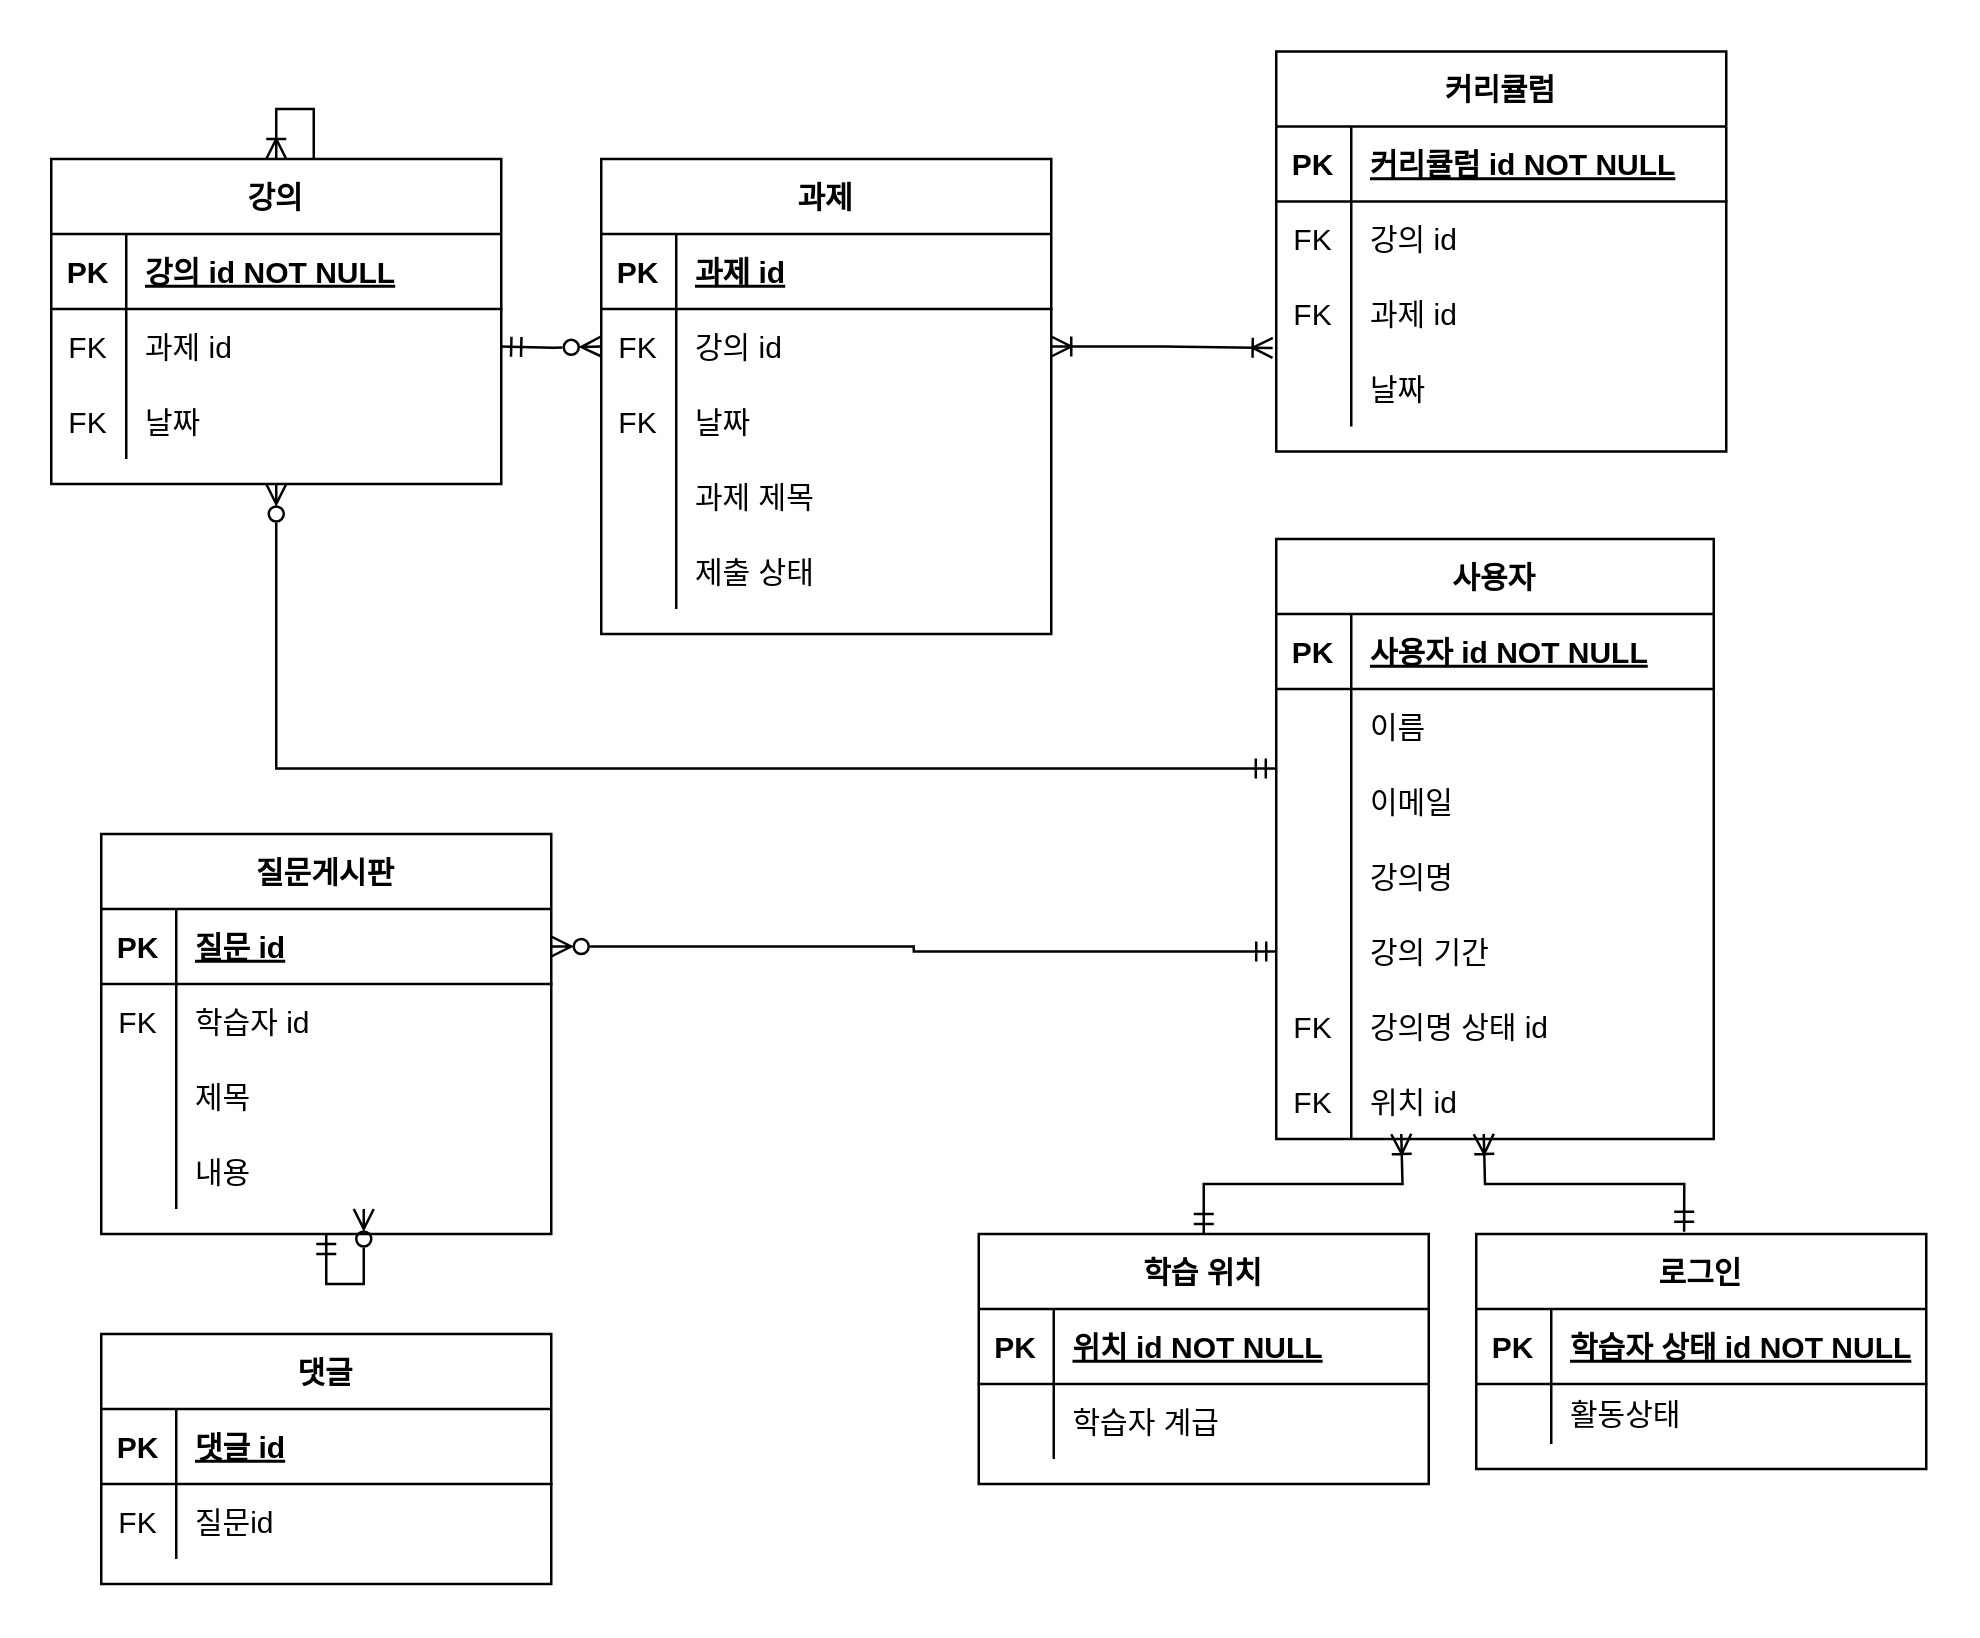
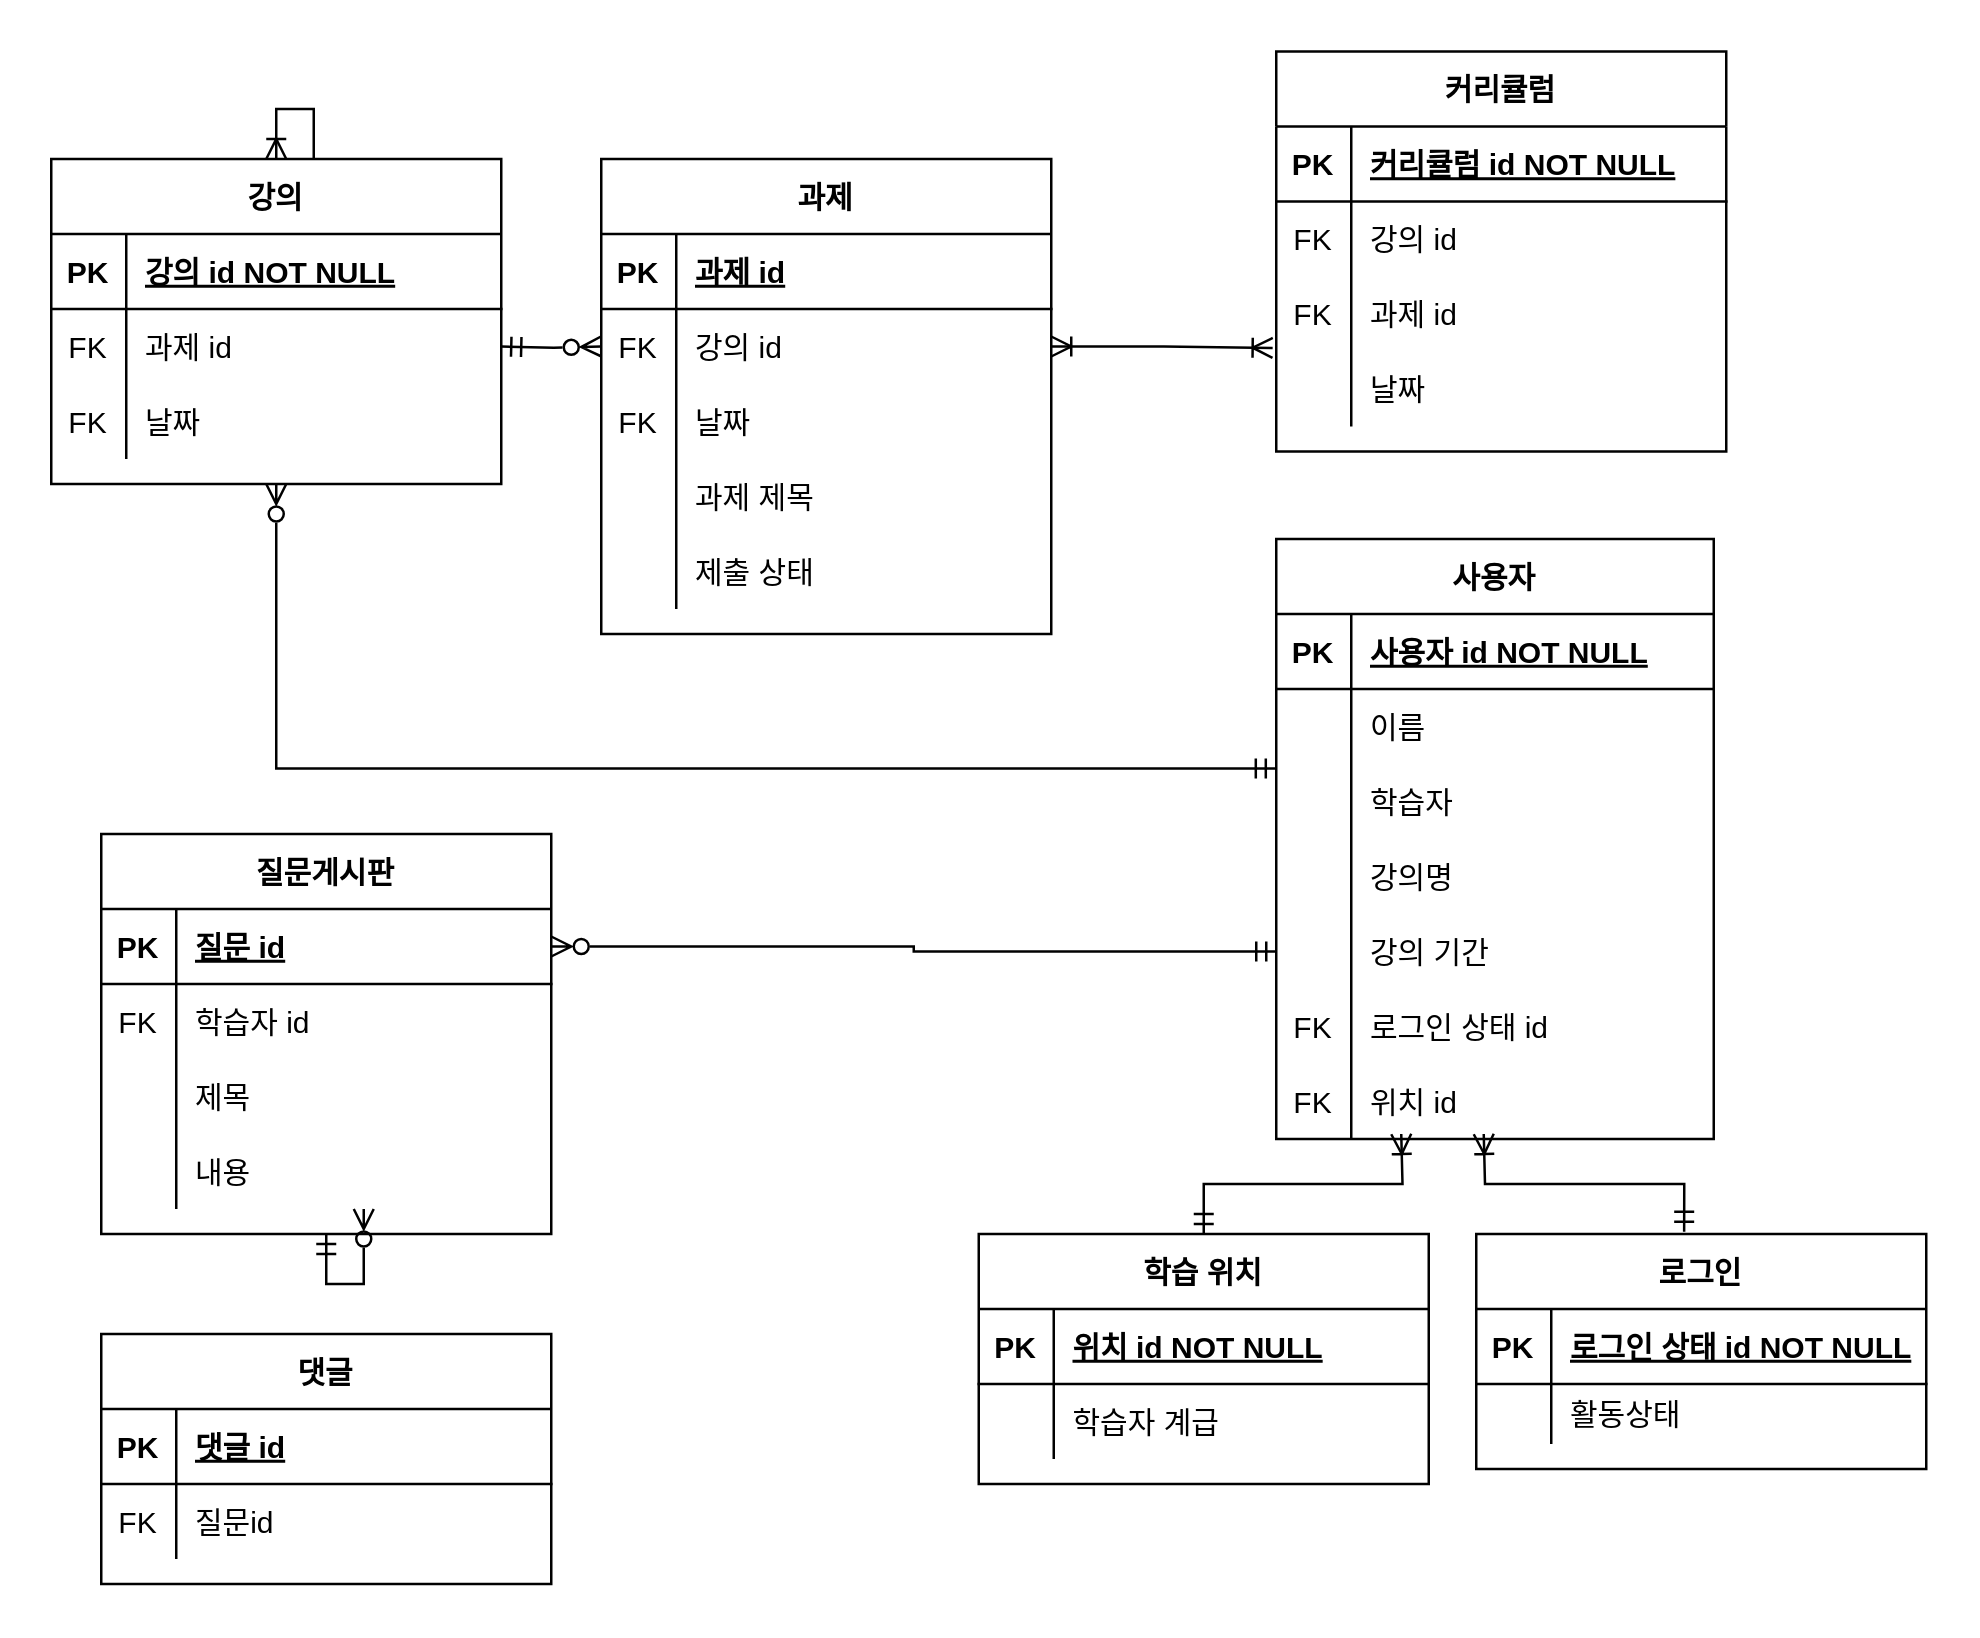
- <mxCell id="11" value="이메일" style="shape=partialRectangle;connectable=0;fillColor=none;top=0;left=0;bottom=0;right=0;align=left;spacingLeft=6;overflow=hidden;" parent="9" vertex="1"><mxGeometry x="30" width="145" height="30" as="geometry"><mxRectangle width="145" height="30" as="alternateBounds" /></mxGeometry></mxCell>
+ <mxCell id="11" value="학습자" style="shape=partialRectangle;connectable=0;fillColor=none;top=0;left=0;bottom=0;right=0;align=left;spacingLeft=6;overflow=hidden;" parent="9" vertex="1"><mxGeometry x="30" width="145" height="30" as="geometry"><mxRectangle width="145" height="30" as="alternateBounds" /></mxGeometry></mxCell>
- <mxCell id="20" value="강의명 상태 id" style="shape=partialRectangle;connectable=0;fillColor=none;top=0;left=0;bottom=0;right=0;align=left;spacingLeft=6;overflow=hidden;" parent="18" vertex="1"><mxGeometry x="30" width="145" height="30" as="geometry"><mxRectangle width="145" height="30" as="alternateBounds" /></mxGeometry></mxCell>
+ <mxCell id="20" value="로그인 상태 id" style="shape=partialRectangle;connectable=0;fillColor=none;top=0;left=0;bottom=0;right=0;align=left;spacingLeft=6;overflow=hidden;" parent="18" vertex="1"><mxGeometry x="30" width="145" height="30" as="geometry"><mxRectangle width="145" height="30" as="alternateBounds" /></mxGeometry></mxCell>
- <mxCell id="55" value="학습자 상태 id NOT NULL" style="shape=partialRectangle;connectable=0;fillColor=none;top=0;left=0;bottom=0;right=0;align=left;spacingLeft=6;fontStyle=5;overflow=hidden;" parent="53" vertex="1"><mxGeometry x="30" width="150" height="30" as="geometry"><mxRectangle width="150" height="30" as="alternateBounds" /></mxGeometry></mxCell>
+ <mxCell id="55" value="로그인 상태 id NOT NULL" style="shape=partialRectangle;connectable=0;fillColor=none;top=0;left=0;bottom=0;right=0;align=left;spacingLeft=6;fontStyle=5;overflow=hidden;" parent="53" vertex="1"><mxGeometry x="30" width="150" height="30" as="geometry"><mxRectangle width="150" height="30" as="alternateBounds" /></mxGeometry></mxCell>
